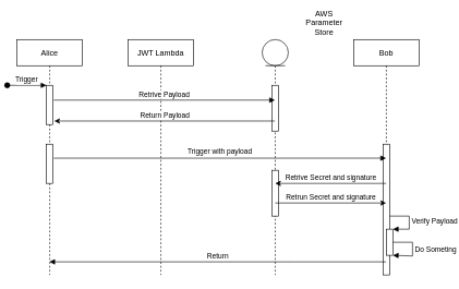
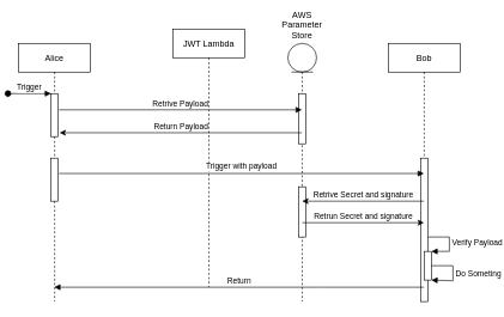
- <mxCell id="9" value="AWS Parameter Store" style="text;html=1;strokeColor=none;fillColor=none;align=center;verticalAlign=middle;whiteSpace=wrap;rounded=0;" vertex="1" parent="1"><mxGeometry x="460" y="20" width="60" height="30" as="geometry" /></mxCell>
+ <mxCell id="9" value="AWS Parameter Store" style="text;html=1;strokeColor=none;fillColor=none;align=center;verticalAlign=middle;whiteSpace=wrap;rounded=0;" vertex="1" parent="1"><mxGeometry x="385" y="20" width="60" height="30" as="geometry" /></mxCell>
- <mxCell id="10" value="JWT Lambda" style="shape=umlLifeline;perimeter=lifelinePerimeter;container=1;collapsible=0;recursiveResize=0;rounded=0;shadow=0;strokeWidth=1;" vertex="1" parent="1"><mxGeometry x="190" y="60" width="100" height="360" as="geometry" /></mxCell>
+ <mxCell id="10" value="JWT Lambda" style="shape=umlLifeline;perimeter=lifelinePerimeter;container=1;collapsible=0;recursiveResize=0;rounded=0;shadow=0;strokeWidth=1;" vertex="1" parent="1"><mxGeometry x="235" y="40" width="100" height="360" as="geometry" /></mxCell>
